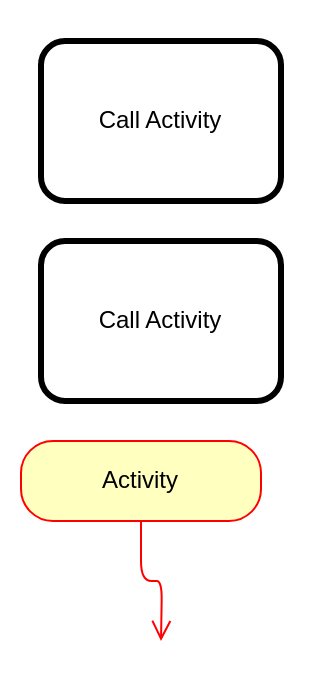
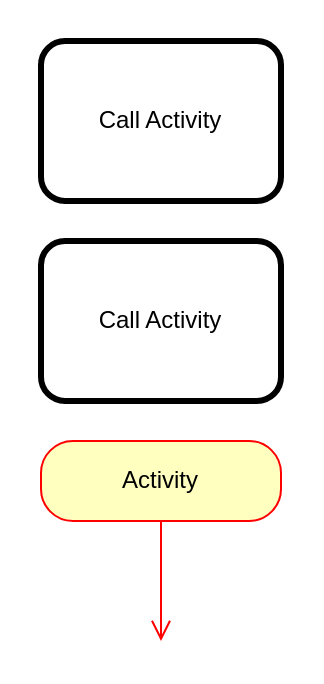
- <mxCell id="4" value="Activity" style="rounded=1;whiteSpace=wrap;html=1;arcSize=40;fontColor=#000000;fillColor=#ffffc0;strokeColor=#ff0000;" vertex="1" parent="1"><mxGeometry x="10" y="220" width="120" height="40" as="geometry" /></mxCell>
+ <mxCell id="4" value="Activity" style="rounded=1;whiteSpace=wrap;html=1;arcSize=40;fontColor=#000000;fillColor=#ffffc0;strokeColor=#ff0000;" vertex="1" parent="1"><mxGeometry x="20" y="220" width="120" height="40" as="geometry" /></mxCell>
